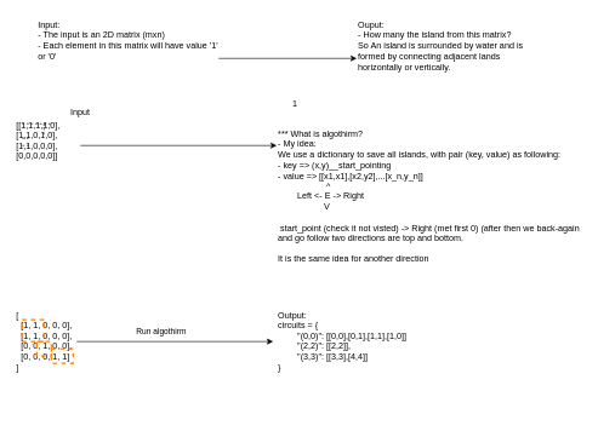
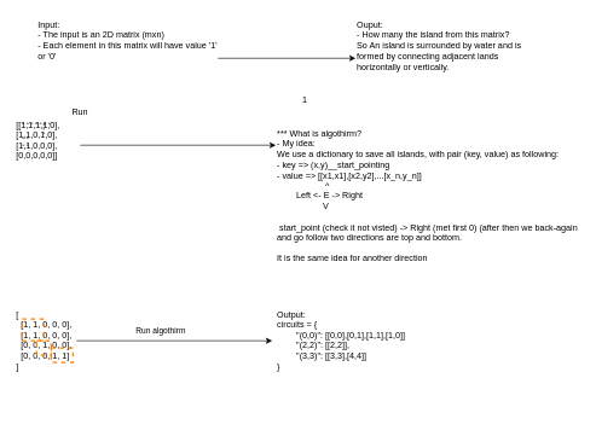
- <mxCell id="8" value="1" style="text;html=1;align=center;verticalAlign=middle;whiteSpace=wrap;rounded=0;" parent="1" vertex="1"><mxGeometry x="375" y="128" width="60" height="30" as="geometry" /></mxCell>
+ <mxCell id="8" value="1" style="text;html=1;align=center;verticalAlign=middle;whiteSpace=wrap;rounded=0;" parent="1" vertex="1"><mxGeometry x="390" y="123" width="60" height="30" as="geometry" /></mxCell>
- <mxCell id="7" value="Input" style="text;html=1;align=center;verticalAlign=middle;whiteSpace=wrap;rounded=0;" parent="1" vertex="1"><mxGeometry x="80" y="140" width="60" height="30" as="geometry" /></mxCell>
+ <mxCell id="7" value="Run" style="text;html=1;align=center;verticalAlign=middle;whiteSpace=wrap;rounded=0;" parent="1" vertex="1"><mxGeometry x="80" y="140" width="60" height="30" as="geometry" /></mxCell>
